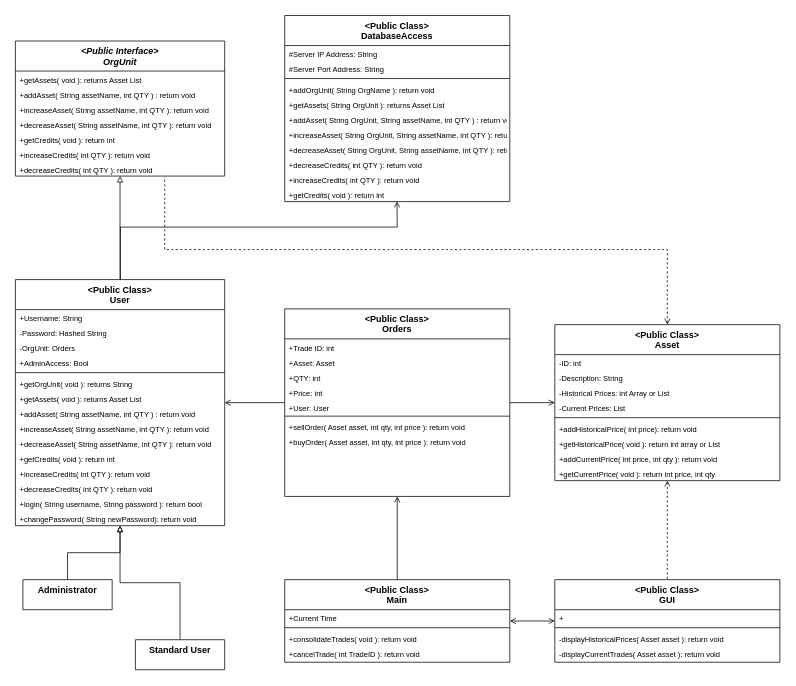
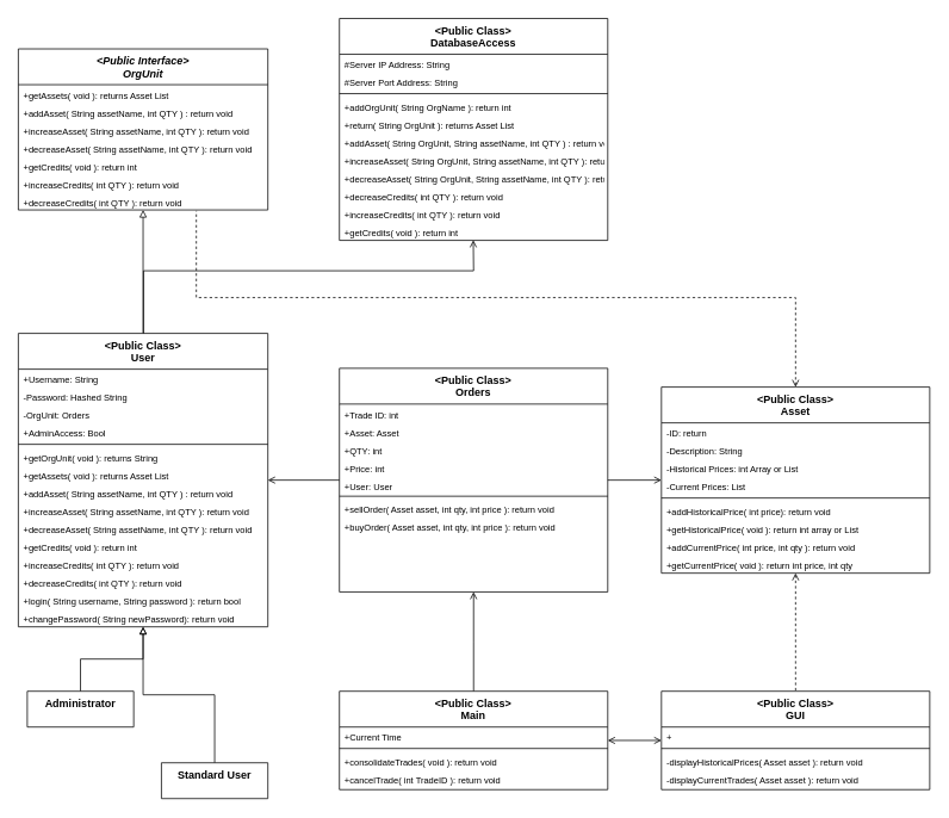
- <mxCell id="66" value="+addOrgUnit( String OrgName ): return void" style="text;align=left;verticalAlign=top;spacingLeft=4;spacingRight=4;overflow=hidden;rotatable=0;points=[[0,0.5],[1,0.5]];portConstraint=eastwest;rounded=0;shadow=0;html=0;fontSize=10;" vertex="1" parent="62"><mxGeometry y="88" width="300" height="20" as="geometry" /></mxCell>
+ <mxCell id="66" value="+addOrgUnit( String OrgName ): return int" style="text;align=left;verticalAlign=top;spacingLeft=4;spacingRight=4;overflow=hidden;rotatable=0;points=[[0,0.5],[1,0.5]];portConstraint=eastwest;rounded=0;shadow=0;html=0;fontSize=10;" vertex="1" parent="62"><mxGeometry y="88" width="300" height="20" as="geometry" /></mxCell>
- <mxCell id="67" value="+getAssets( String OrgUnit ): returns Asset List" style="text;align=left;verticalAlign=top;spacingLeft=4;spacingRight=4;overflow=hidden;rotatable=0;points=[[0,0.5],[1,0.5]];portConstraint=eastwest;fontSize=10;" vertex="1" parent="62"><mxGeometry y="108" width="300" height="20" as="geometry" /></mxCell>
+ <mxCell id="67" value="+return( String OrgUnit ): returns Asset List" style="text;align=left;verticalAlign=top;spacingLeft=4;spacingRight=4;overflow=hidden;rotatable=0;points=[[0,0.5],[1,0.5]];portConstraint=eastwest;fontSize=10;" vertex="1" parent="62"><mxGeometry y="108" width="300" height="20" as="geometry" /></mxCell>
- <mxCell id="13" value="-ID: int" style="text;align=left;verticalAlign=top;spacingLeft=4;spacingRight=4;overflow=hidden;rotatable=0;points=[[0,0.5],[1,0.5]];portConstraint=eastwest;rounded=0;shadow=0;html=0;fontSize=10;" vertex="1" parent="12"><mxGeometry y="40" width="300" height="20" as="geometry" /></mxCell>
+ <mxCell id="13" value="-ID: return" style="text;align=left;verticalAlign=top;spacingLeft=4;spacingRight=4;overflow=hidden;rotatable=0;points=[[0,0.5],[1,0.5]];portConstraint=eastwest;rounded=0;shadow=0;html=0;fontSize=10;" vertex="1" parent="12"><mxGeometry y="40" width="300" height="20" as="geometry" /></mxCell>
